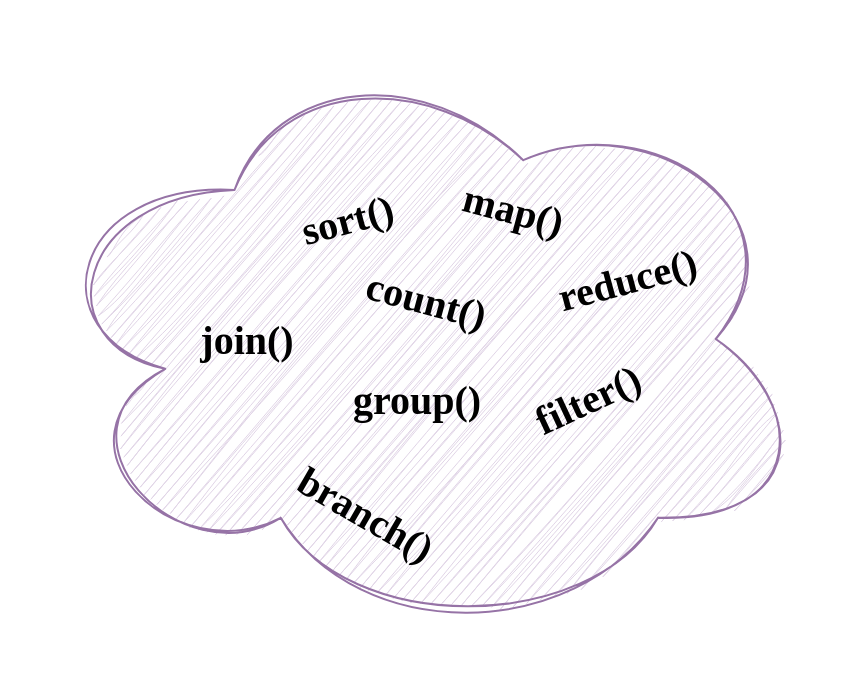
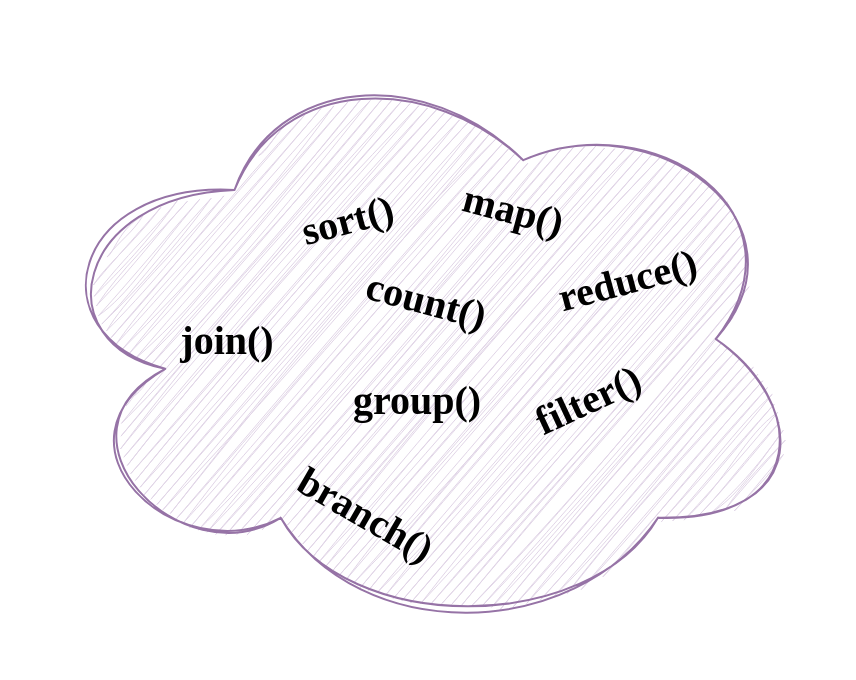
- <mxCell id="9" value="join()" style="text;html=1;align=center;verticalAlign=middle;resizable=0;points=[];autosize=1;strokeColor=none;fillColor=none;fontSize=20;fontFamily=Architects Daughter;fontStyle=1" vertex="1" parent="1"><mxGeometry x="93" y="149" width="60" height="40" as="geometry" /></mxCell>
+ <mxCell id="9" value="join()" style="text;html=1;align=center;verticalAlign=middle;resizable=0;points=[];autosize=1;strokeColor=none;fillColor=none;fontSize=20;fontFamily=Architects Daughter;fontStyle=1" vertex="1" parent="1"><mxGeometry x="83" y="149" width="60" height="40" as="geometry" /></mxCell>
